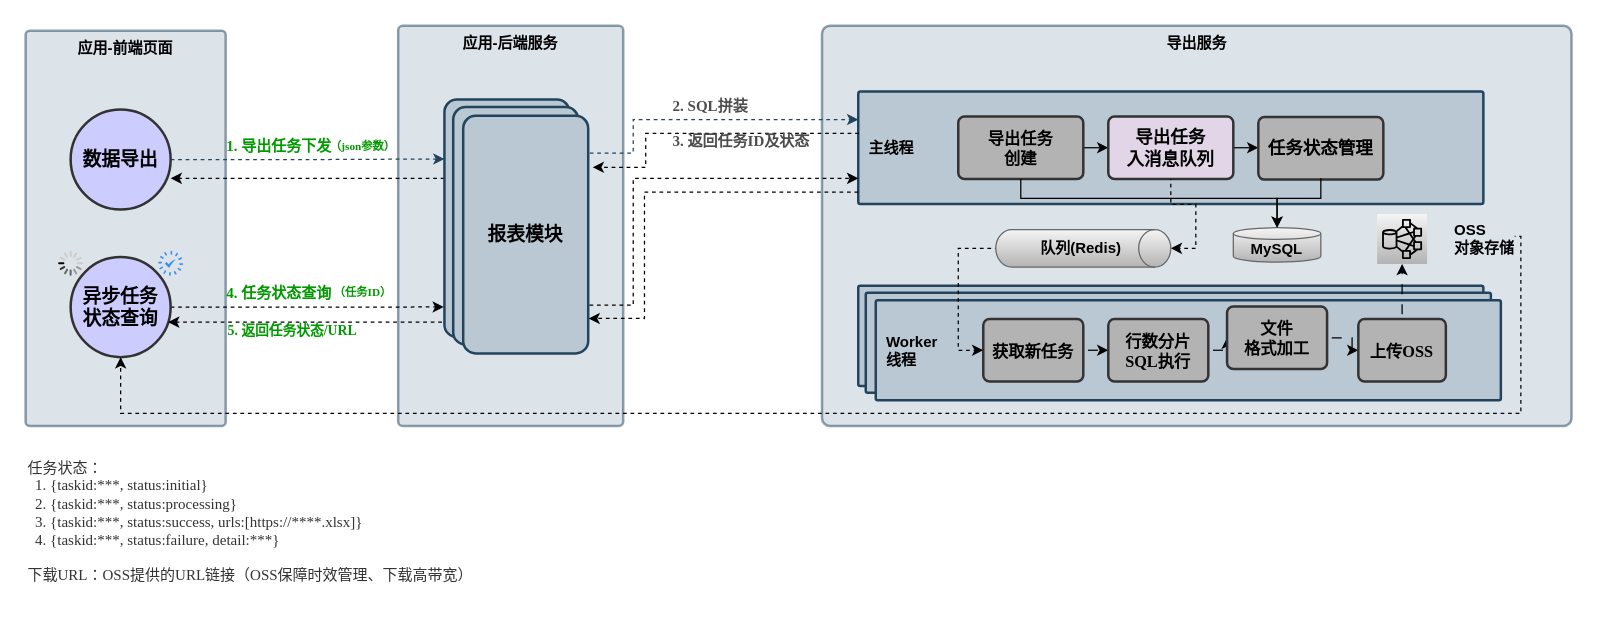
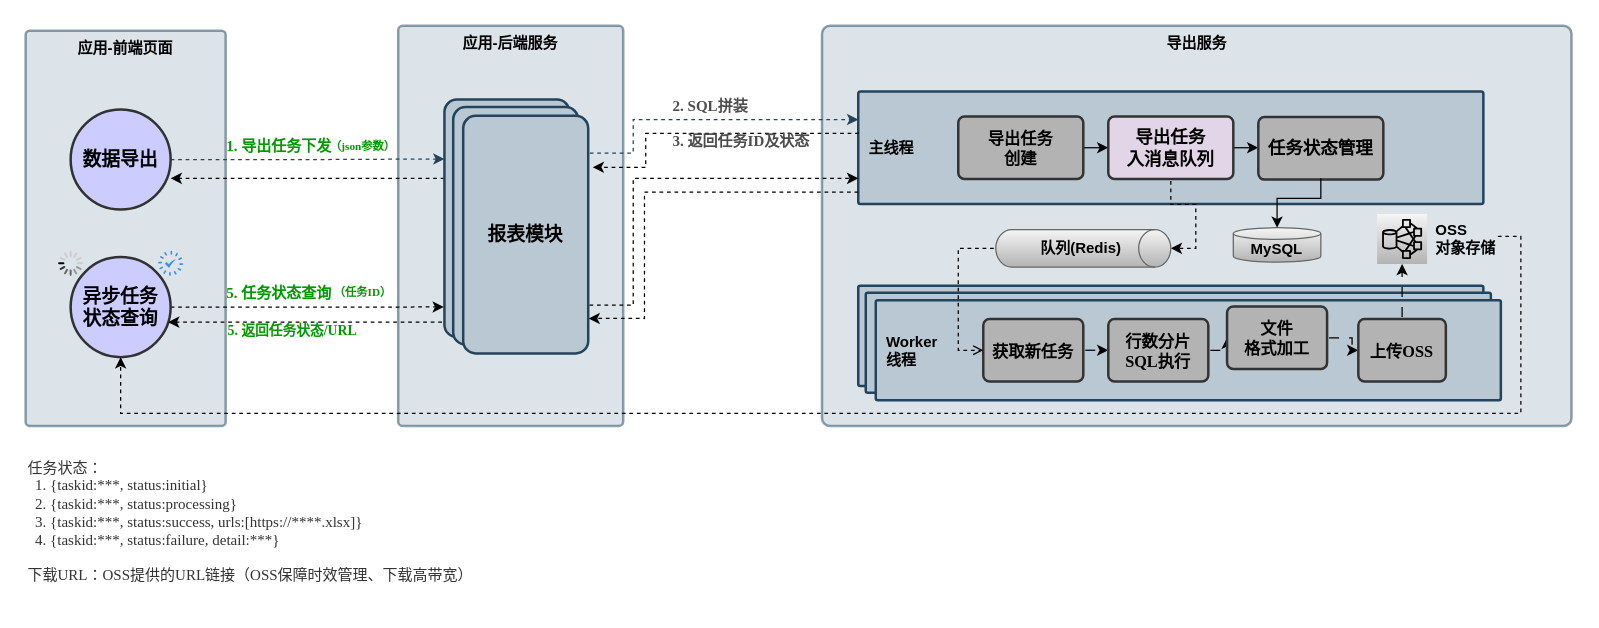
- <mxCell id="40" style="edgeStyle=orthogonalEdgeStyle;rounded=0;orthogonalLoop=1;jettySize=auto;html=1;exitX=0.5;exitY=1;exitDx=0;exitDy=0;entryX=0.5;entryY=0;entryDx=0;entryDy=0;entryPerimeter=0;flowAnimation=0;" edge="1" parent="1" source="13" target="39"><mxGeometry relative="1" as="geometry"><Array as="points"><mxPoint x="816" y="158" /><mxPoint x="1021" y="158" /></Array></mxGeometry></mxCell>
- <mxCell id="43" value="&lt;span style=&quot;color: rgb(0, 0, 0); font-family: Helvetica; font-size: 12px; font-style: normal; font-variant-ligatures: normal; font-variant-caps: normal; letter-spacing: normal; orphans: 2; text-indent: 0px; text-transform: none; widows: 2; word-spacing: 0px; -webkit-text-stroke-width: 0px; white-space: nowrap; text-decoration-thickness: initial; text-decoration-style: initial; text-decoration-color: initial; float: none; display: inline !important;&quot;&gt;OSS&lt;/span&gt;&lt;div style=&quot;color: rgb(0, 0, 0); font-family: Helvetica; font-size: 12px; font-style: normal; font-variant-ligatures: normal; font-variant-caps: normal; letter-spacing: normal; orphans: 2; text-indent: 0px; text-transform: none; widows: 2; word-spacing: 0px; -webkit-text-stroke-width: 0px; white-space: nowrap; text-decoration-thickness: initial; text-decoration-style: initial; text-decoration-color: initial;&quot;&gt;对象&lt;span style=&quot;background-color: initial;&quot;&gt;存储&lt;/span&gt;&lt;/div&gt;" style="text;whiteSpace=wrap;html=1;align=left;fontStyle=1" vertex="1" parent="1"><mxGeometry x="1161" y="170" width="50" height="37" as="geometry" /></mxCell>
+ <mxCell id="43" value="&lt;span style=&quot;color: rgb(0, 0, 0); font-family: Helvetica; font-size: 12px; font-style: normal; font-variant-ligatures: normal; font-variant-caps: normal; letter-spacing: normal; orphans: 2; text-indent: 0px; text-transform: none; widows: 2; word-spacing: 0px; -webkit-text-stroke-width: 0px; white-space: nowrap; text-decoration-thickness: initial; text-decoration-style: initial; text-decoration-color: initial; float: none; display: inline !important;&quot;&gt;OSS&lt;/span&gt;&lt;div style=&quot;color: rgb(0, 0, 0); font-family: Helvetica; font-size: 12px; font-style: normal; font-variant-ligatures: normal; font-variant-caps: normal; letter-spacing: normal; orphans: 2; text-indent: 0px; text-transform: none; widows: 2; word-spacing: 0px; -webkit-text-stroke-width: 0px; white-space: nowrap; text-decoration-thickness: initial; text-decoration-style: initial; text-decoration-color: initial;&quot;&gt;对象&lt;span style=&quot;background-color: initial;&quot;&gt;存储&lt;/span&gt;&lt;/div&gt;" style="text;whiteSpace=wrap;html=1;align=left;fontStyle=1" vertex="1" parent="1"><mxGeometry x="1146" y="170" width="50" height="37" as="geometry" /></mxCell>
- <mxCell id="37" style="edgeStyle=orthogonalEdgeStyle;rounded=0;orthogonalLoop=1;jettySize=auto;html=1;exitX=0;exitY=0.5;exitDx=0;exitDy=0;exitPerimeter=0;entryX=0;entryY=0.5;entryDx=0;entryDy=0;flowAnimation=1;dashed=1;" edge="1" parent="1" source="38" target="21"><mxGeometry relative="1" as="geometry" /></mxCell>
+ <mxCell id="37" style="edgeStyle=orthogonalEdgeStyle;rounded=0;orthogonalLoop=1;jettySize=auto;html=1;exitX=0;exitY=0.5;exitDx=0;exitDy=0;exitPerimeter=0;entryX=0;entryY=0.5;entryDx=0;entryDy=0;flowAnimation=1;dashed=1;endArrow=open;" edge="1" parent="1" source="38" target="21"><mxGeometry relative="1" as="geometry" /></mxCell>
- <mxCell id="31" value="&lt;font color=&quot;#009900&quot; face=&quot;Verdana&quot; style=&quot;font-size: 12px;&quot;&gt;&lt;span style=&quot;font-size: 12px;&quot;&gt;&lt;b style=&quot;font-size: 12px;&quot;&gt;4. 任务状态查询&lt;/b&gt;&lt;/span&gt;&lt;/font&gt;" style="text;html=1;fontSize=12;" vertex="1" parent="1"><mxGeometry x="179" y="220" width="70" height="30" as="geometry" /></mxCell>
+ <mxCell id="31" value="&lt;font color=&quot;#009900&quot; face=&quot;Verdana&quot; style=&quot;font-size: 12px;&quot;&gt;&lt;span style=&quot;font-size: 12px;&quot;&gt;&lt;b style=&quot;font-size: 12px;&quot;&gt;5. 任务状态查询&lt;/b&gt;&lt;/span&gt;&lt;/font&gt;" style="text;html=1;fontSize=12;" vertex="1" parent="1"><mxGeometry x="179" y="220" width="70" height="30" as="geometry" /></mxCell>
